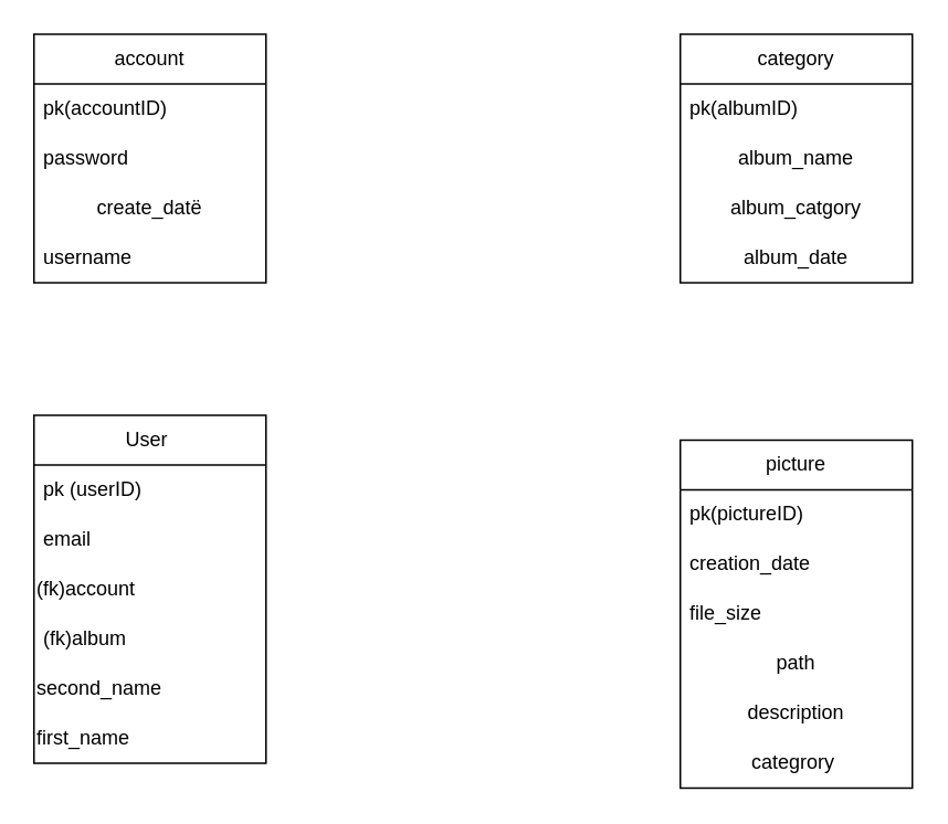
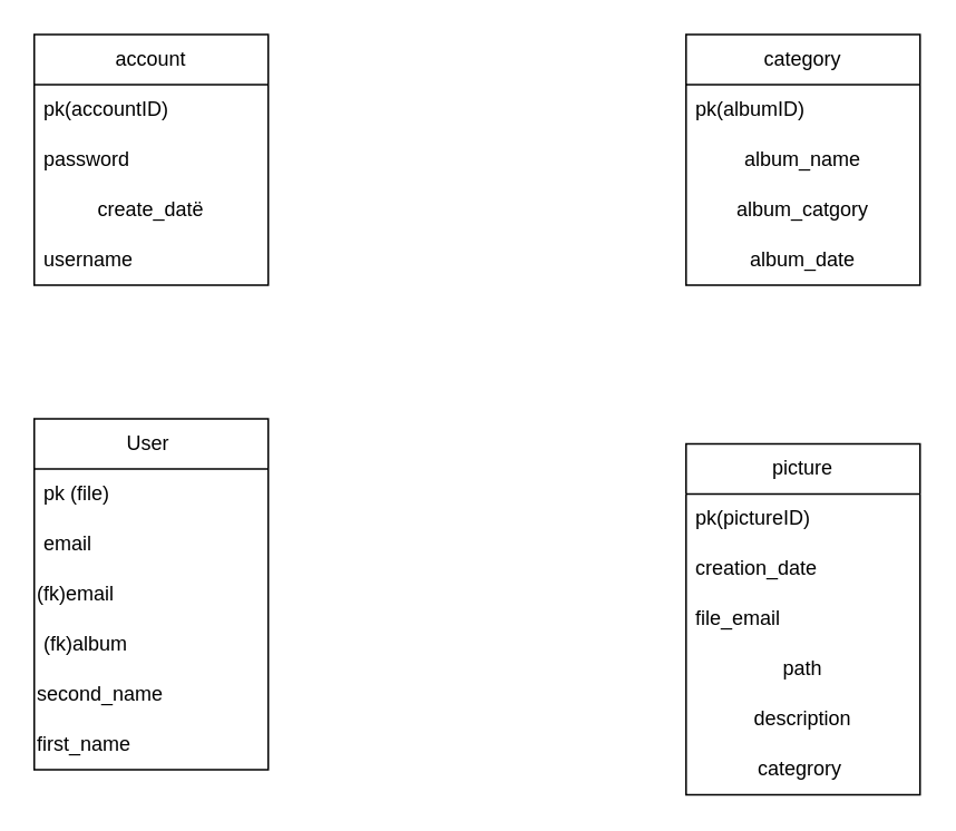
- <mxCell id="3" value="pk (userID)" style="text;strokeColor=none;fillColor=none;align=left;verticalAlign=middle;spacingLeft=4;spacingRight=4;overflow=hidden;points=[[0,0.5],[1,0.5]];portConstraint=eastwest;rotatable=0;whiteSpace=wrap;html=1;" parent="2" vertex="1"><mxGeometry y="30" width="140" height="30" as="geometry" /></mxCell>
+ <mxCell id="3" value="pk (file)" style="text;strokeColor=none;fillColor=none;align=left;verticalAlign=middle;spacingLeft=4;spacingRight=4;overflow=hidden;points=[[0,0.5],[1,0.5]];portConstraint=eastwest;rotatable=0;whiteSpace=wrap;html=1;" parent="2" vertex="1"><mxGeometry y="30" width="140" height="30" as="geometry" /></mxCell>
- <mxCell id="5" value="(fk)account&amp;nbsp;" style="text;html=1;strokeColor=none;fillColor=none;align=left;verticalAlign=middle;whiteSpace=wrap;rounded=0;" parent="2" vertex="1"><mxGeometry y="90" width="140" height="30" as="geometry" /></mxCell>
+ <mxCell id="5" value="(fk)email&amp;nbsp;" style="text;html=1;strokeColor=none;fillColor=none;align=left;verticalAlign=middle;whiteSpace=wrap;rounded=0;" parent="2" vertex="1"><mxGeometry y="90" width="140" height="30" as="geometry" /></mxCell>
- <mxCell id="17" value="file_size" style="text;strokeColor=none;fillColor=none;align=left;verticalAlign=middle;spacingLeft=4;spacingRight=4;overflow=hidden;points=[[0,0.5],[1,0.5]];portConstraint=eastwest;rotatable=0;whiteSpace=wrap;html=1;" parent="14" vertex="1"><mxGeometry y="90" width="140" height="30" as="geometry" /></mxCell>
+ <mxCell id="17" value="file_email" style="text;strokeColor=none;fillColor=none;align=left;verticalAlign=middle;spacingLeft=4;spacingRight=4;overflow=hidden;points=[[0,0.5],[1,0.5]];portConstraint=eastwest;rotatable=0;whiteSpace=wrap;html=1;" parent="14" vertex="1"><mxGeometry y="90" width="140" height="30" as="geometry" /></mxCell>
